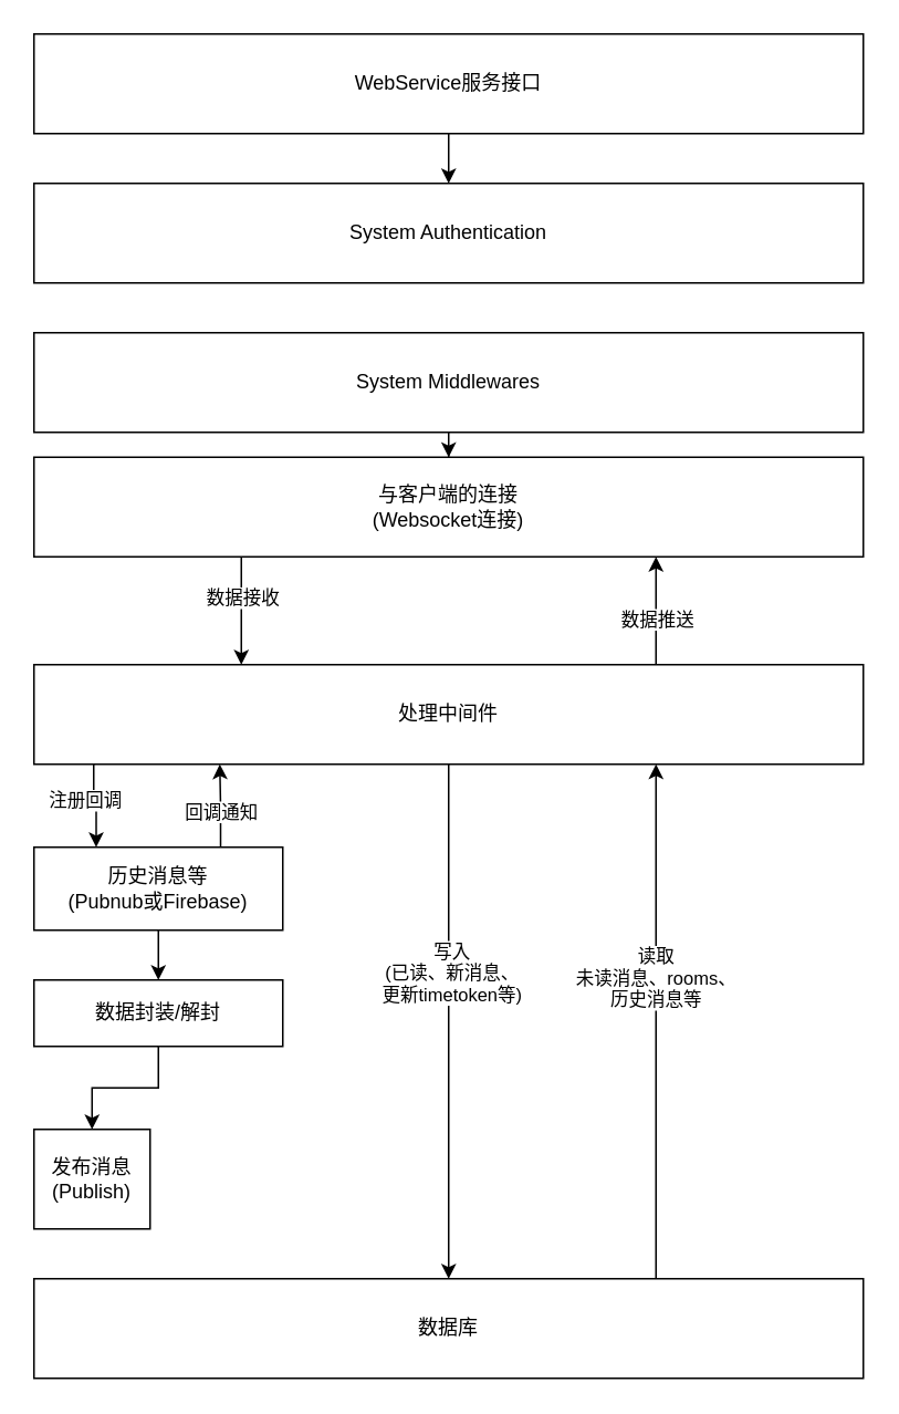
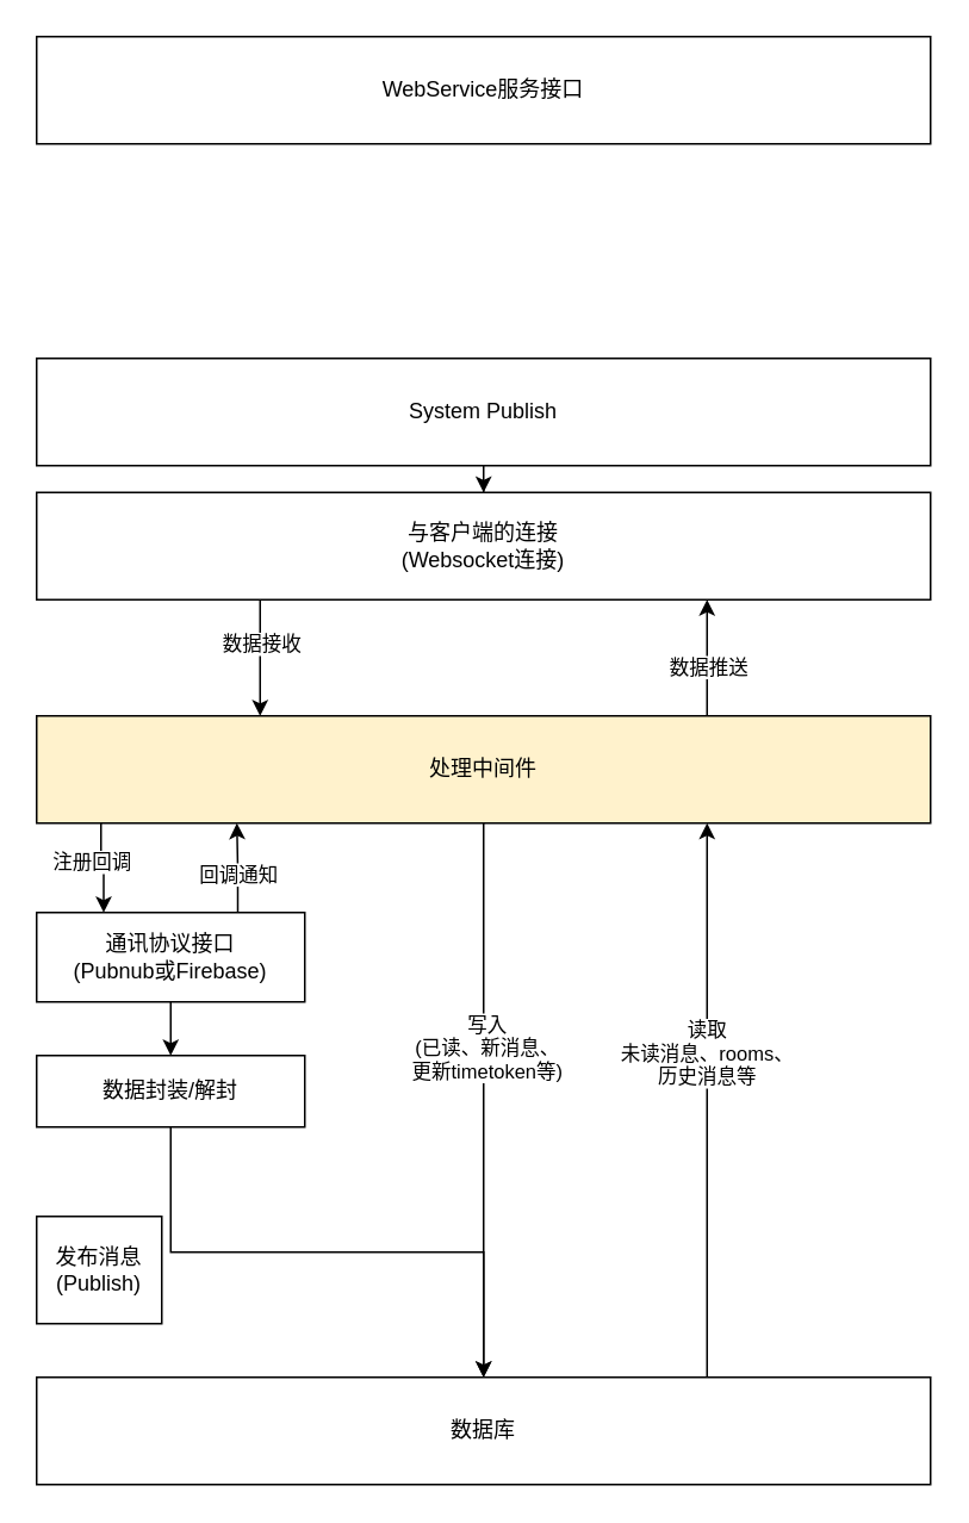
- <mxCell id="2" style="edgeStyle=orthogonalEdgeStyle;rounded=0;orthogonalLoop=1;jettySize=auto;html=1;" edge="1" parent="1" source="3" target="6"><mxGeometry relative="1" as="geometry" /></mxCell>
- <mxCell id="6" value="System Authentication" style="rounded=0;whiteSpace=wrap;html=1;" vertex="1" parent="1"><mxGeometry x="20" y="110" width="500" height="60" as="geometry" /></mxCell>
- <mxCell id="5" value="System Middlewares" style="rounded=0;whiteSpace=wrap;html=1;" vertex="1" parent="1"><mxGeometry x="20" y="200" width="500" height="60" as="geometry" /></mxCell>
+ <mxCell id="5" value="System Publish" style="rounded=0;whiteSpace=wrap;html=1;" vertex="1" parent="1"><mxGeometry x="20" y="200" width="500" height="60" as="geometry" /></mxCell>
- <mxCell id="24" value="处理中间件" style="rounded=0;whiteSpace=wrap;html=1;" vertex="1" parent="1"><mxGeometry x="20" y="400" width="500" height="60" as="geometry" /></mxCell>
+ <mxCell id="24" value="处理中间件" style="rounded=0;whiteSpace=wrap;html=1;fillColor=#fff2cc;" vertex="1" parent="1"><mxGeometry x="20" y="400" width="500" height="60" as="geometry" /></mxCell>
- <mxCell id="8" value="历史消息等&lt;br&gt;(Pubnub或Firebase)" style="rounded=0;whiteSpace=wrap;html=1;" vertex="1" parent="1"><mxGeometry x="20" y="510" width="150" height="50" as="geometry" /></mxCell>
+ <mxCell id="8" value="通讯协议接口&lt;br&gt;(Pubnub或Firebase)" style="rounded=0;whiteSpace=wrap;html=1;" vertex="1" parent="1"><mxGeometry x="20" y="510" width="150" height="50" as="geometry" /></mxCell>
- <mxCell id="25" style="edgeStyle=orthogonalEdgeStyle;rounded=0;orthogonalLoop=1;jettySize=auto;html=1;entryX=0.5;entryY=0;entryDx=0;entryDy=0;" edge="1" parent="1" source="26" target="11"><mxGeometry relative="1" as="geometry" /></mxCell>
+ <mxCell id="25" style="edgeStyle=orthogonalEdgeStyle;rounded=0;orthogonalLoop=1;jettySize=auto;html=1;" edge="1" parent="1" source="26" target="16"><mxGeometry relative="1" as="geometry" /></mxCell>
